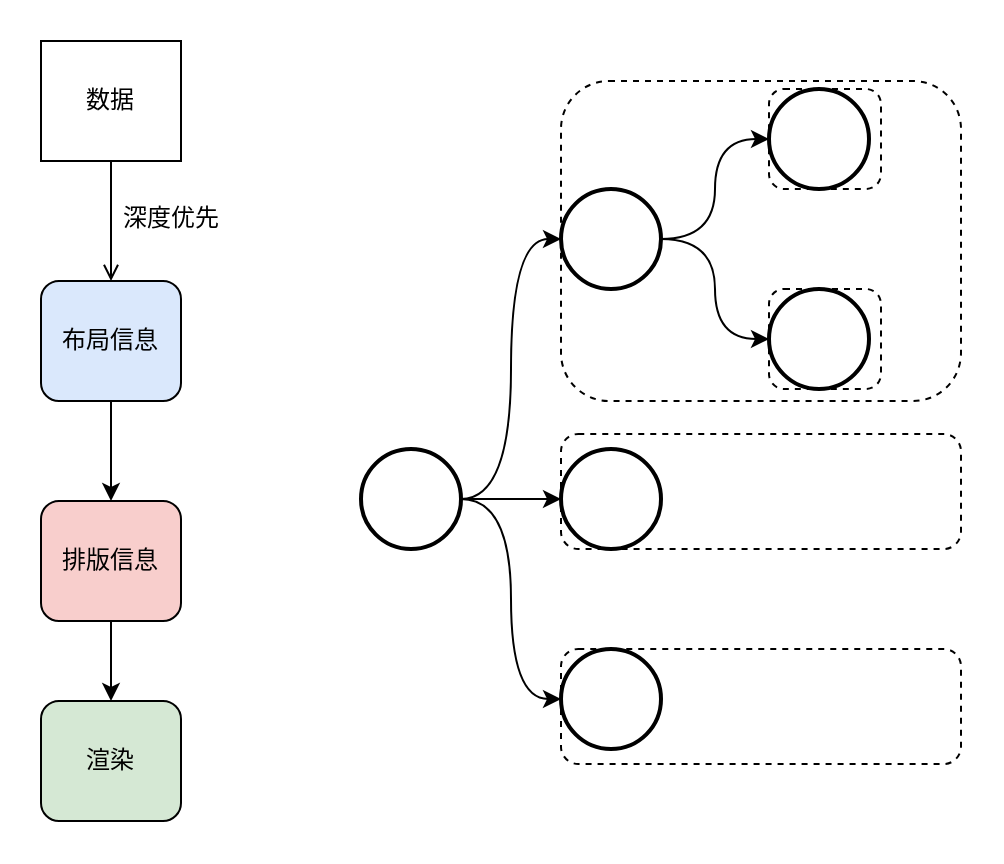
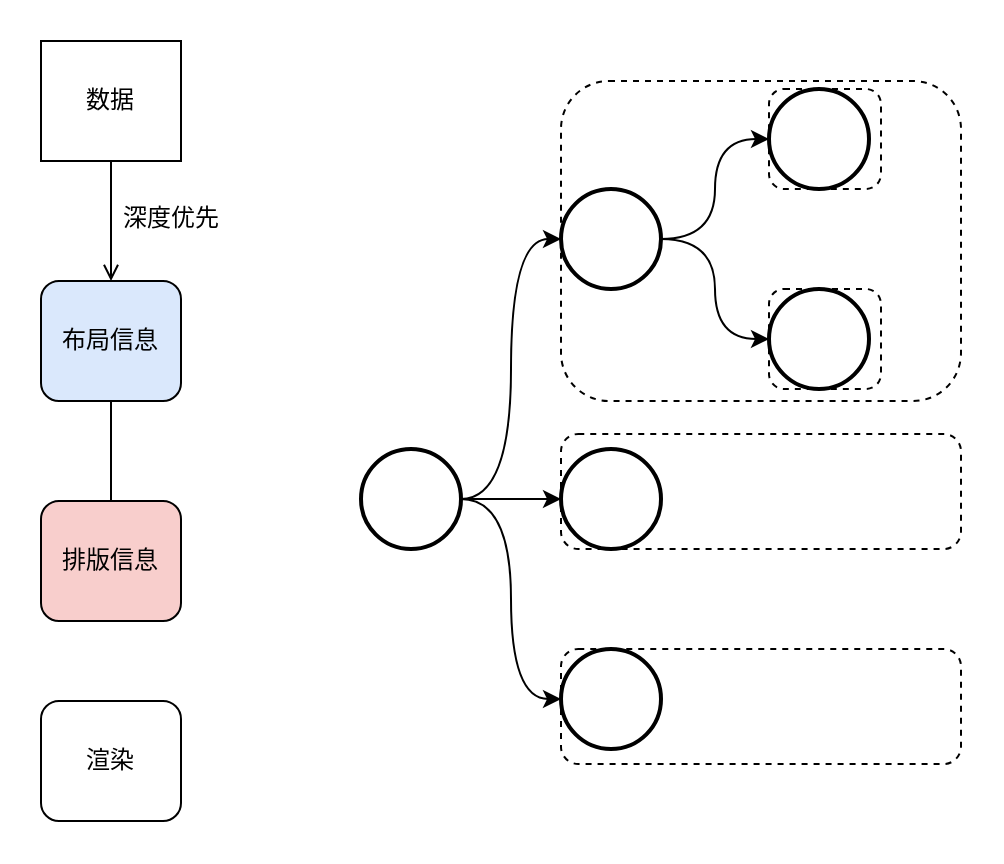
- <mxCell id="20" value="" style="edgeStyle=orthogonalEdgeStyle;curved=1;rounded=0;orthogonalLoop=1;jettySize=auto;html=1;" edge="1" parent="1" source="21" target="23"><mxGeometry relative="1" as="geometry" /></mxCell>
+ <mxCell id="20" value="" style="edgeStyle=orthogonalEdgeStyle;curved=1;rounded=0;orthogonalLoop=1;jettySize=auto;html=1;endArrow=none;" edge="1" parent="1" source="21" target="23"><mxGeometry relative="1" as="geometry" /></mxCell>
- <mxCell id="22" value="" style="edgeStyle=orthogonalEdgeStyle;curved=1;rounded=0;orthogonalLoop=1;jettySize=auto;html=1;" edge="1" parent="1" source="23" target="25"><mxGeometry relative="1" as="geometry" /></mxCell>
- <mxCell id="25" value="渲染" style="rounded=1;whiteSpace=wrap;html=1;fillColor=#d5e8d4;" vertex="1" parent="1"><mxGeometry x="20" y="350" width="70" height="60" as="geometry" /></mxCell>
+ <mxCell id="25" value="渲染" style="rounded=1;whiteSpace=wrap;html=1;" vertex="1" parent="1"><mxGeometry x="20" y="350" width="70" height="60" as="geometry" /></mxCell>
